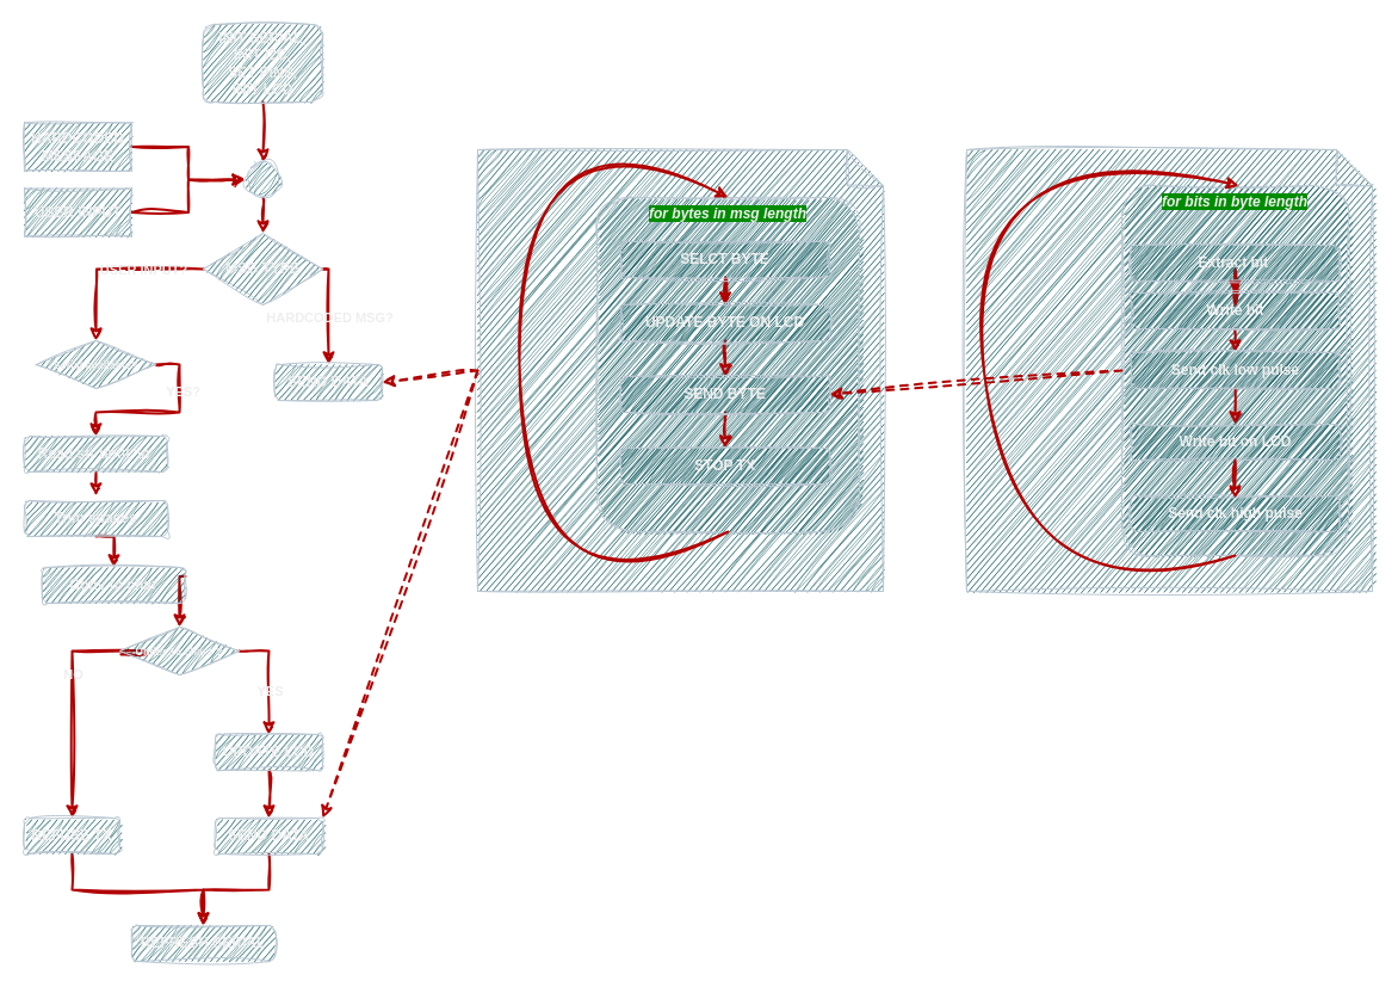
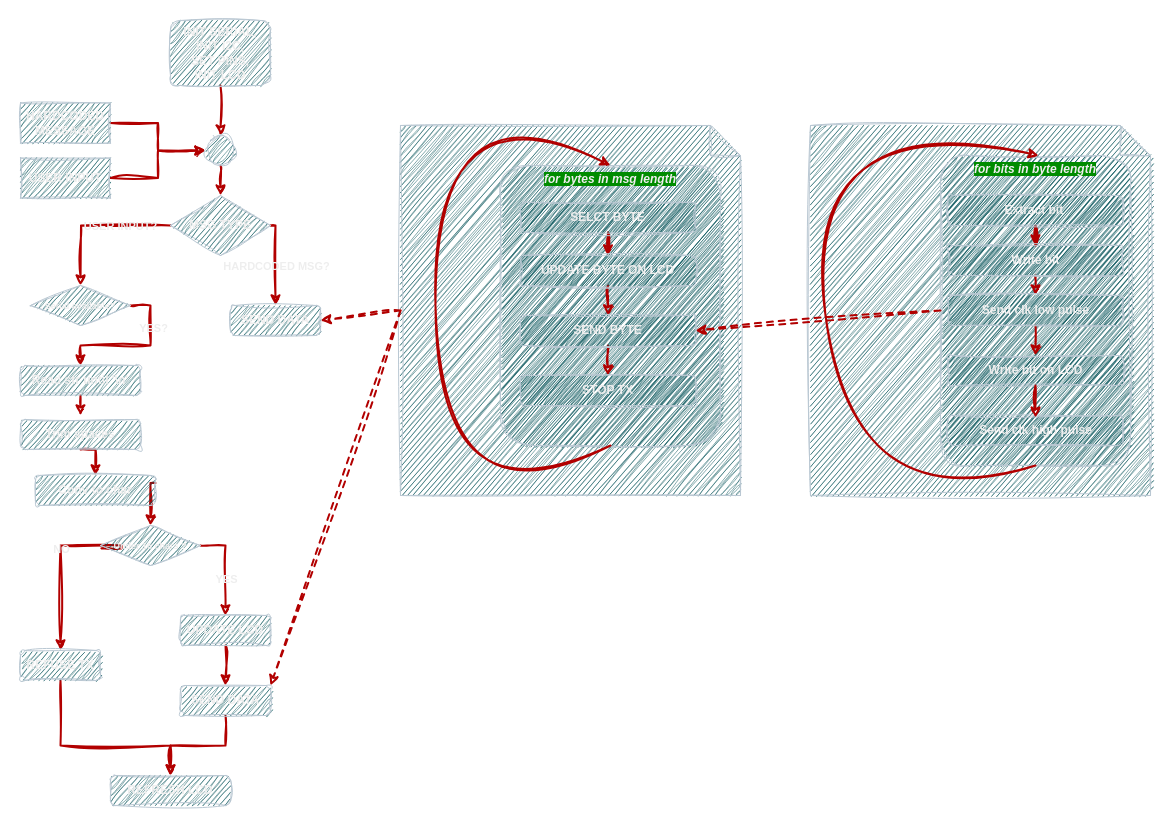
- <mxCell id="53" value="&lt;b&gt;Extract bit&amp;nbsp;&lt;/b&gt;" style="rounded=1;whiteSpace=wrap;html=1;sketch=1;curveFitting=1;jiggle=2;labelBackgroundColor=none;fillColor=#09555B;strokeColor=#BAC8D3;fontColor=#EEEEEE;" vertex="1" parent="1"><mxGeometry x="947.5" y="205" width="175" height="30" as="geometry" /></mxCell>
+ <mxCell id="53" value="&lt;b&gt;Extract bit&amp;nbsp;&lt;/b&gt;" style="rounded=1;whiteSpace=wrap;html=1;sketch=1;curveFitting=1;jiggle=2;labelBackgroundColor=none;fillColor=#09555B;strokeColor=#BAC8D3;fontColor=#EEEEEE;" vertex="1" parent="1"><mxGeometry x="947.5" y="195" width="175" height="30" as="geometry" /></mxCell>
- <mxCell id="30" value="&lt;b&gt;REFUSE TX&lt;/b&gt;" style="rounded=1;whiteSpace=wrap;html=1;sketch=1;curveFitting=1;jiggle=2;labelBackgroundColor=none;fillColor=#09555B;strokeColor=#BAC8D3;fontColor=#EEEEEE;" parent="1" vertex="1"><mxGeometry x="20" y="685" width="80" height="30" as="geometry" /></mxCell>
+ <mxCell id="30" value="&lt;b&gt;REFUSE TX&lt;/b&gt;" style="rounded=1;whiteSpace=wrap;html=1;sketch=1;curveFitting=1;jiggle=2;labelBackgroundColor=none;fillColor=#09555B;strokeColor=#BAC8D3;fontColor=#EEEEEE;" parent="1" vertex="1"><mxGeometry x="20" y="650" width="80" height="30" as="geometry" /></mxCell>
- <mxCell id="33" value="&lt;b&gt;REFRESH SERIAL&lt;/b&gt;" style="rounded=1;whiteSpace=wrap;html=1;sketch=1;curveFitting=1;jiggle=2;labelBackgroundColor=none;fillColor=#09555B;strokeColor=#BAC8D3;fontColor=#EEEEEE;" parent="1" vertex="1"><mxGeometry x="110" y="775" width="120" height="30" as="geometry" /></mxCell>
+ <mxCell id="33" value="&lt;b&gt;REFRESH LCD&lt;/b&gt;" style="rounded=1;whiteSpace=wrap;html=1;sketch=1;curveFitting=1;jiggle=2;labelBackgroundColor=none;fillColor=#09555B;strokeColor=#BAC8D3;fontColor=#EEEEEE;" parent="1" vertex="1"><mxGeometry x="110" y="775" width="120" height="30" as="geometry" /></mxCell>
